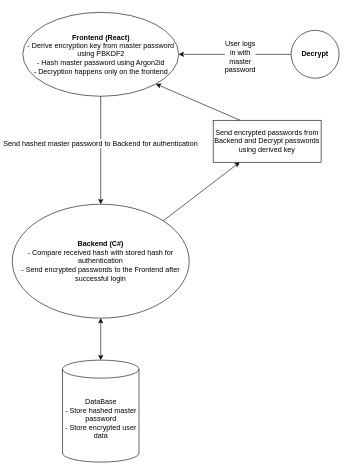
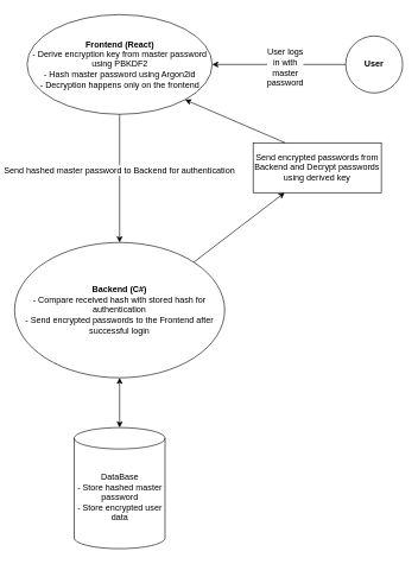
- <mxCell id="9" value="&lt;b&gt;Decrypt&lt;/b&gt;" style="ellipse;whiteSpace=wrap;html=1;aspect=fixed;" vertex="1" parent="1"><mxGeometry x="485" y="50" width="80" height="80" as="geometry" /></mxCell>
+ <mxCell id="9" value="&lt;b&gt;User&lt;/b&gt;" style="ellipse;whiteSpace=wrap;html=1;aspect=fixed;" vertex="1" parent="1"><mxGeometry x="485" y="50" width="80" height="80" as="geometry" /></mxCell>
